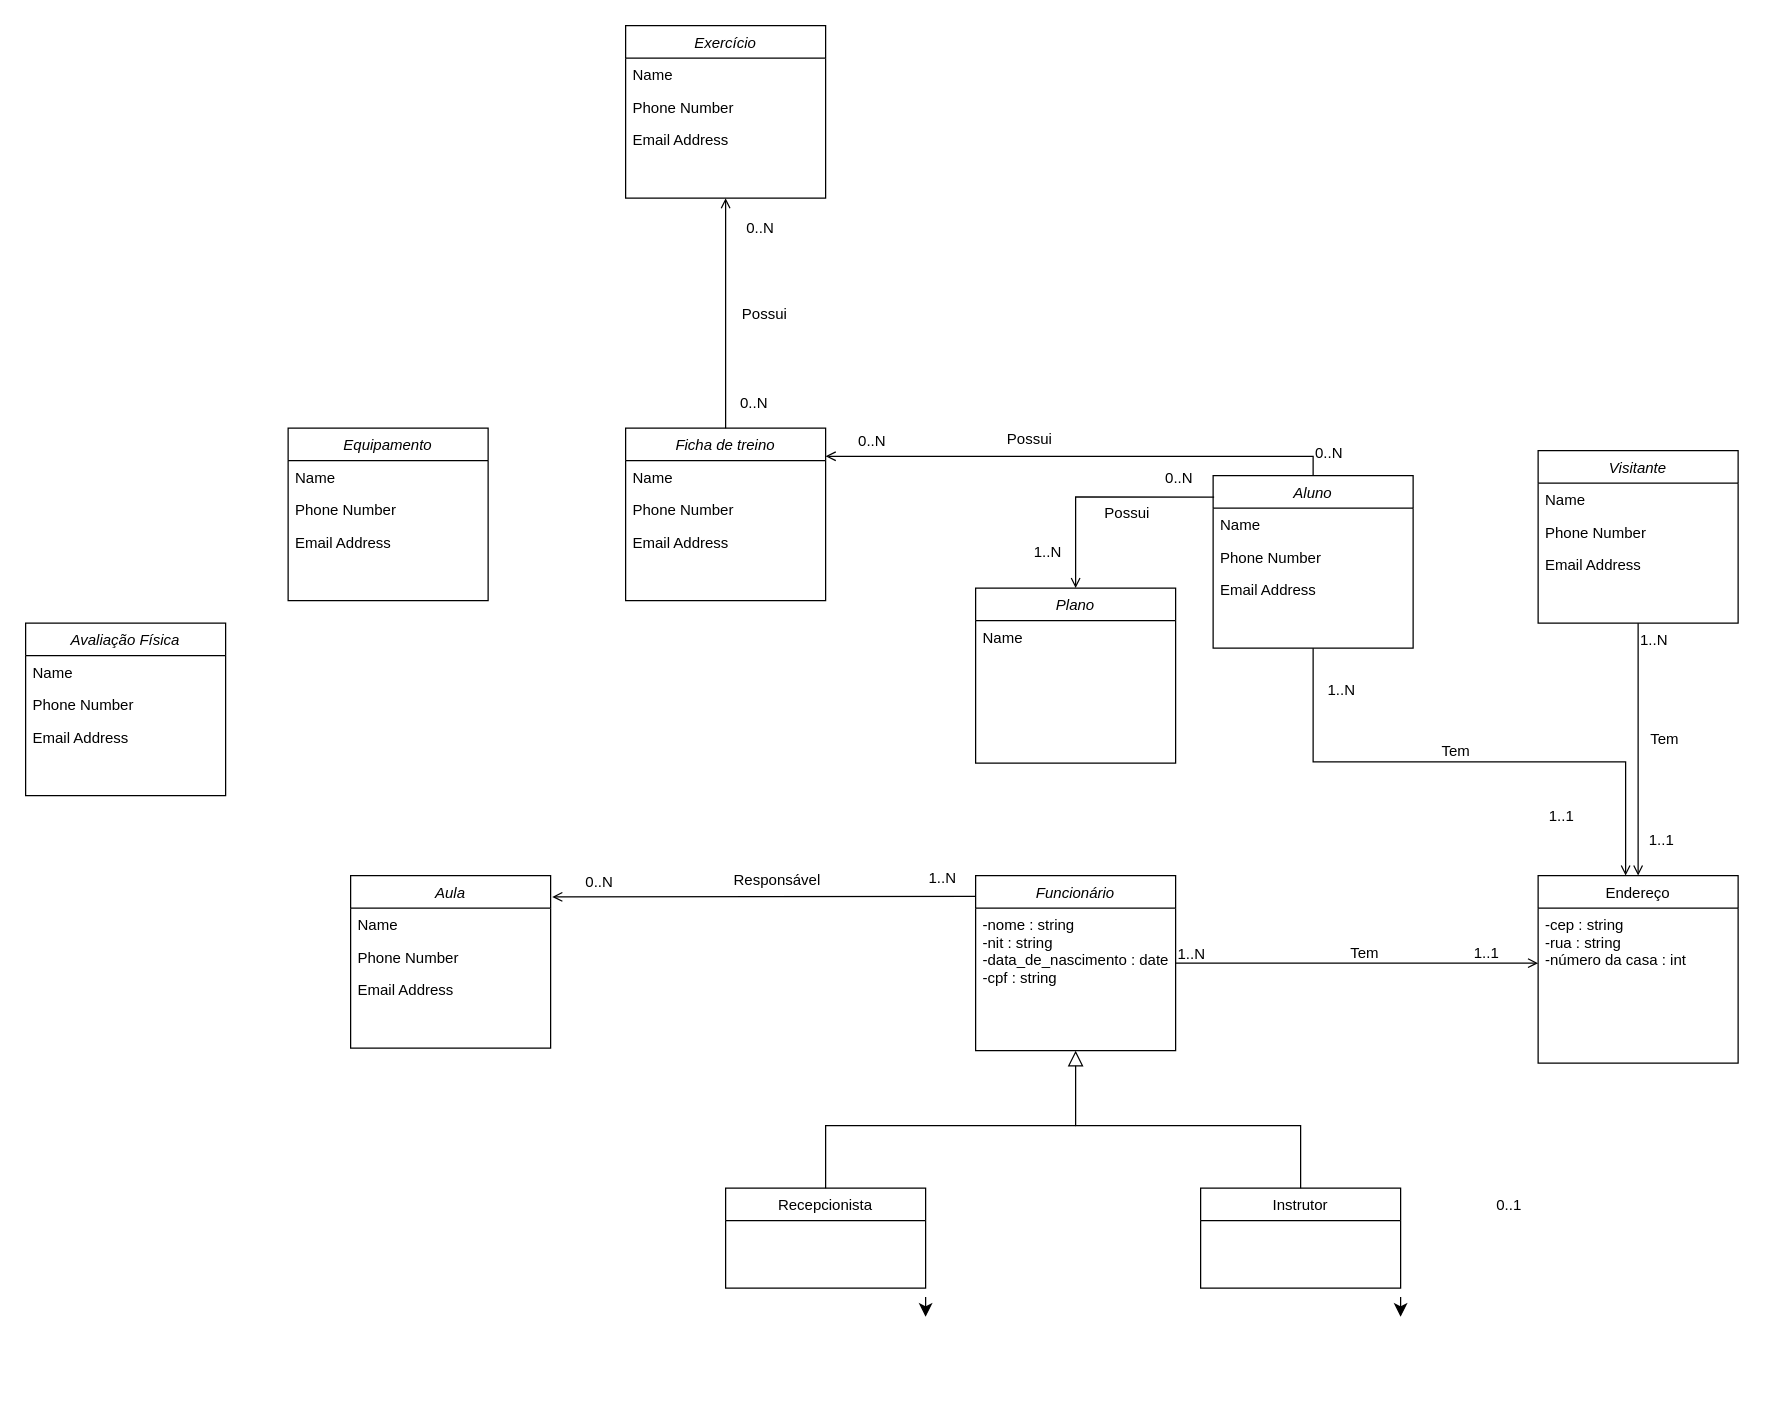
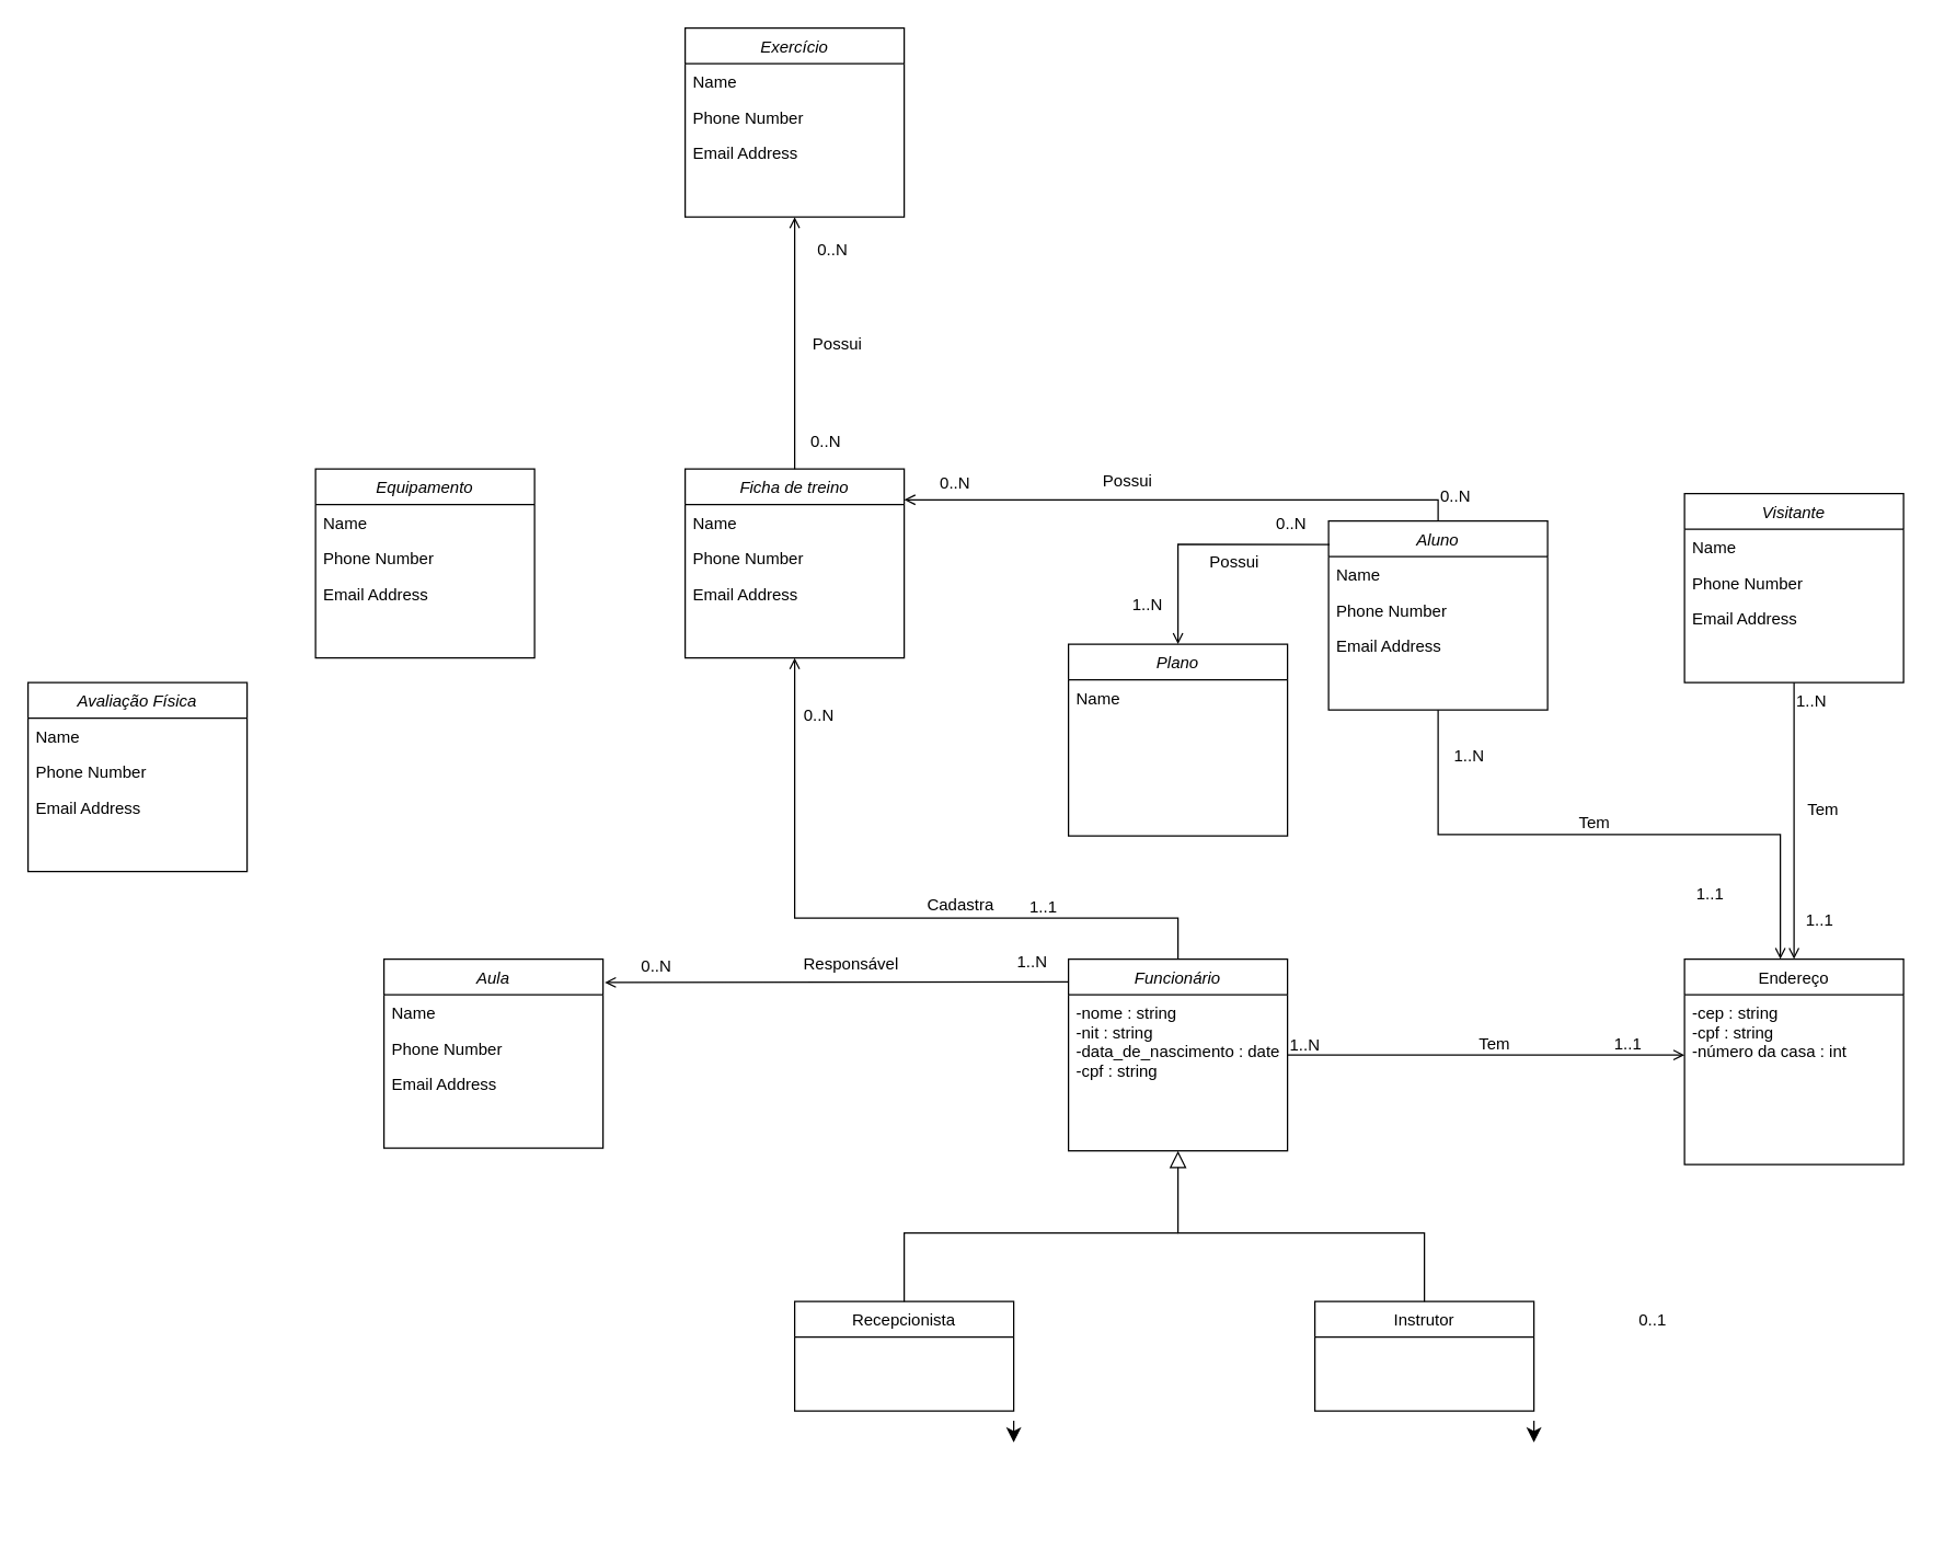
+ <mxCell id="42" value="" style="endArrow=open;shadow=0;strokeWidth=1;rounded=0;curved=0;endFill=1;edgeStyle=elbowEdgeStyle;elbow=vertical;exitX=0.5;exitY=0;exitDx=0;exitDy=0;entryX=0.5;entryY=1;entryDx=0;entryDy=0;" edge="1" parent="1" source="2" target="26"><mxGeometry x="0.5" y="41" relative="1" as="geometry"><mxPoint x="730" y="755.5" as="sourcePoint" /><mxPoint x="530" y="640.5" as="targetPoint" /><mxPoint x="-40" y="32" as="offset" /><Array as="points"><mxPoint x="720" y="670" /></Array></mxGeometry></mxCell>
+ <mxCell id="43" value="1..1" style="resizable=0;align=left;verticalAlign=bottom;labelBackgroundColor=none;fontSize=12;" connectable="0" vertex="1" parent="42"><mxGeometry x="-1" relative="1" as="geometry"><mxPoint x="-110" y="-30" as="offset" /></mxGeometry></mxCell>
+ <mxCell id="44" value="0..N" style="resizable=0;align=right;verticalAlign=bottom;labelBackgroundColor=none;fontSize=12;" connectable="0" vertex="1" parent="42"><mxGeometry x="1" relative="1" as="geometry"><mxPoint x="30" y="50" as="offset" /></mxGeometry></mxCell>
+ <mxCell id="45" value="Cadastra" style="text;html=1;resizable=0;points=[];;align=center;verticalAlign=middle;labelBackgroundColor=none;rounded=0;shadow=0;strokeWidth=1;fontSize=12;" vertex="1" connectable="0" parent="42"><mxGeometry x="0.5" y="49" relative="1" as="geometry"><mxPoint x="169" y="55" as="offset" /></mxGeometry></mxCell>
- <mxCell id="8" value="-cep : string&#10;-rua : string&#10;-número da casa : int" style="text;align=left;verticalAlign=top;spacingLeft=4;spacingRight=4;overflow=hidden;rotatable=0;points=[[0,0.5],[1,0.5]];portConstraint=eastwest;" parent="7" vertex="1"><mxGeometry y="26" width="160" height="124" as="geometry" /></mxCell>
+ <mxCell id="8" value="-cep : string&#10;-cpf : string&#10;-número da casa : int" style="text;align=left;verticalAlign=top;spacingLeft=4;spacingRight=4;overflow=hidden;rotatable=0;points=[[0,0.5],[1,0.5]];portConstraint=eastwest;" parent="7" vertex="1"><mxGeometry y="26" width="160" height="124" as="geometry" /></mxCell>
